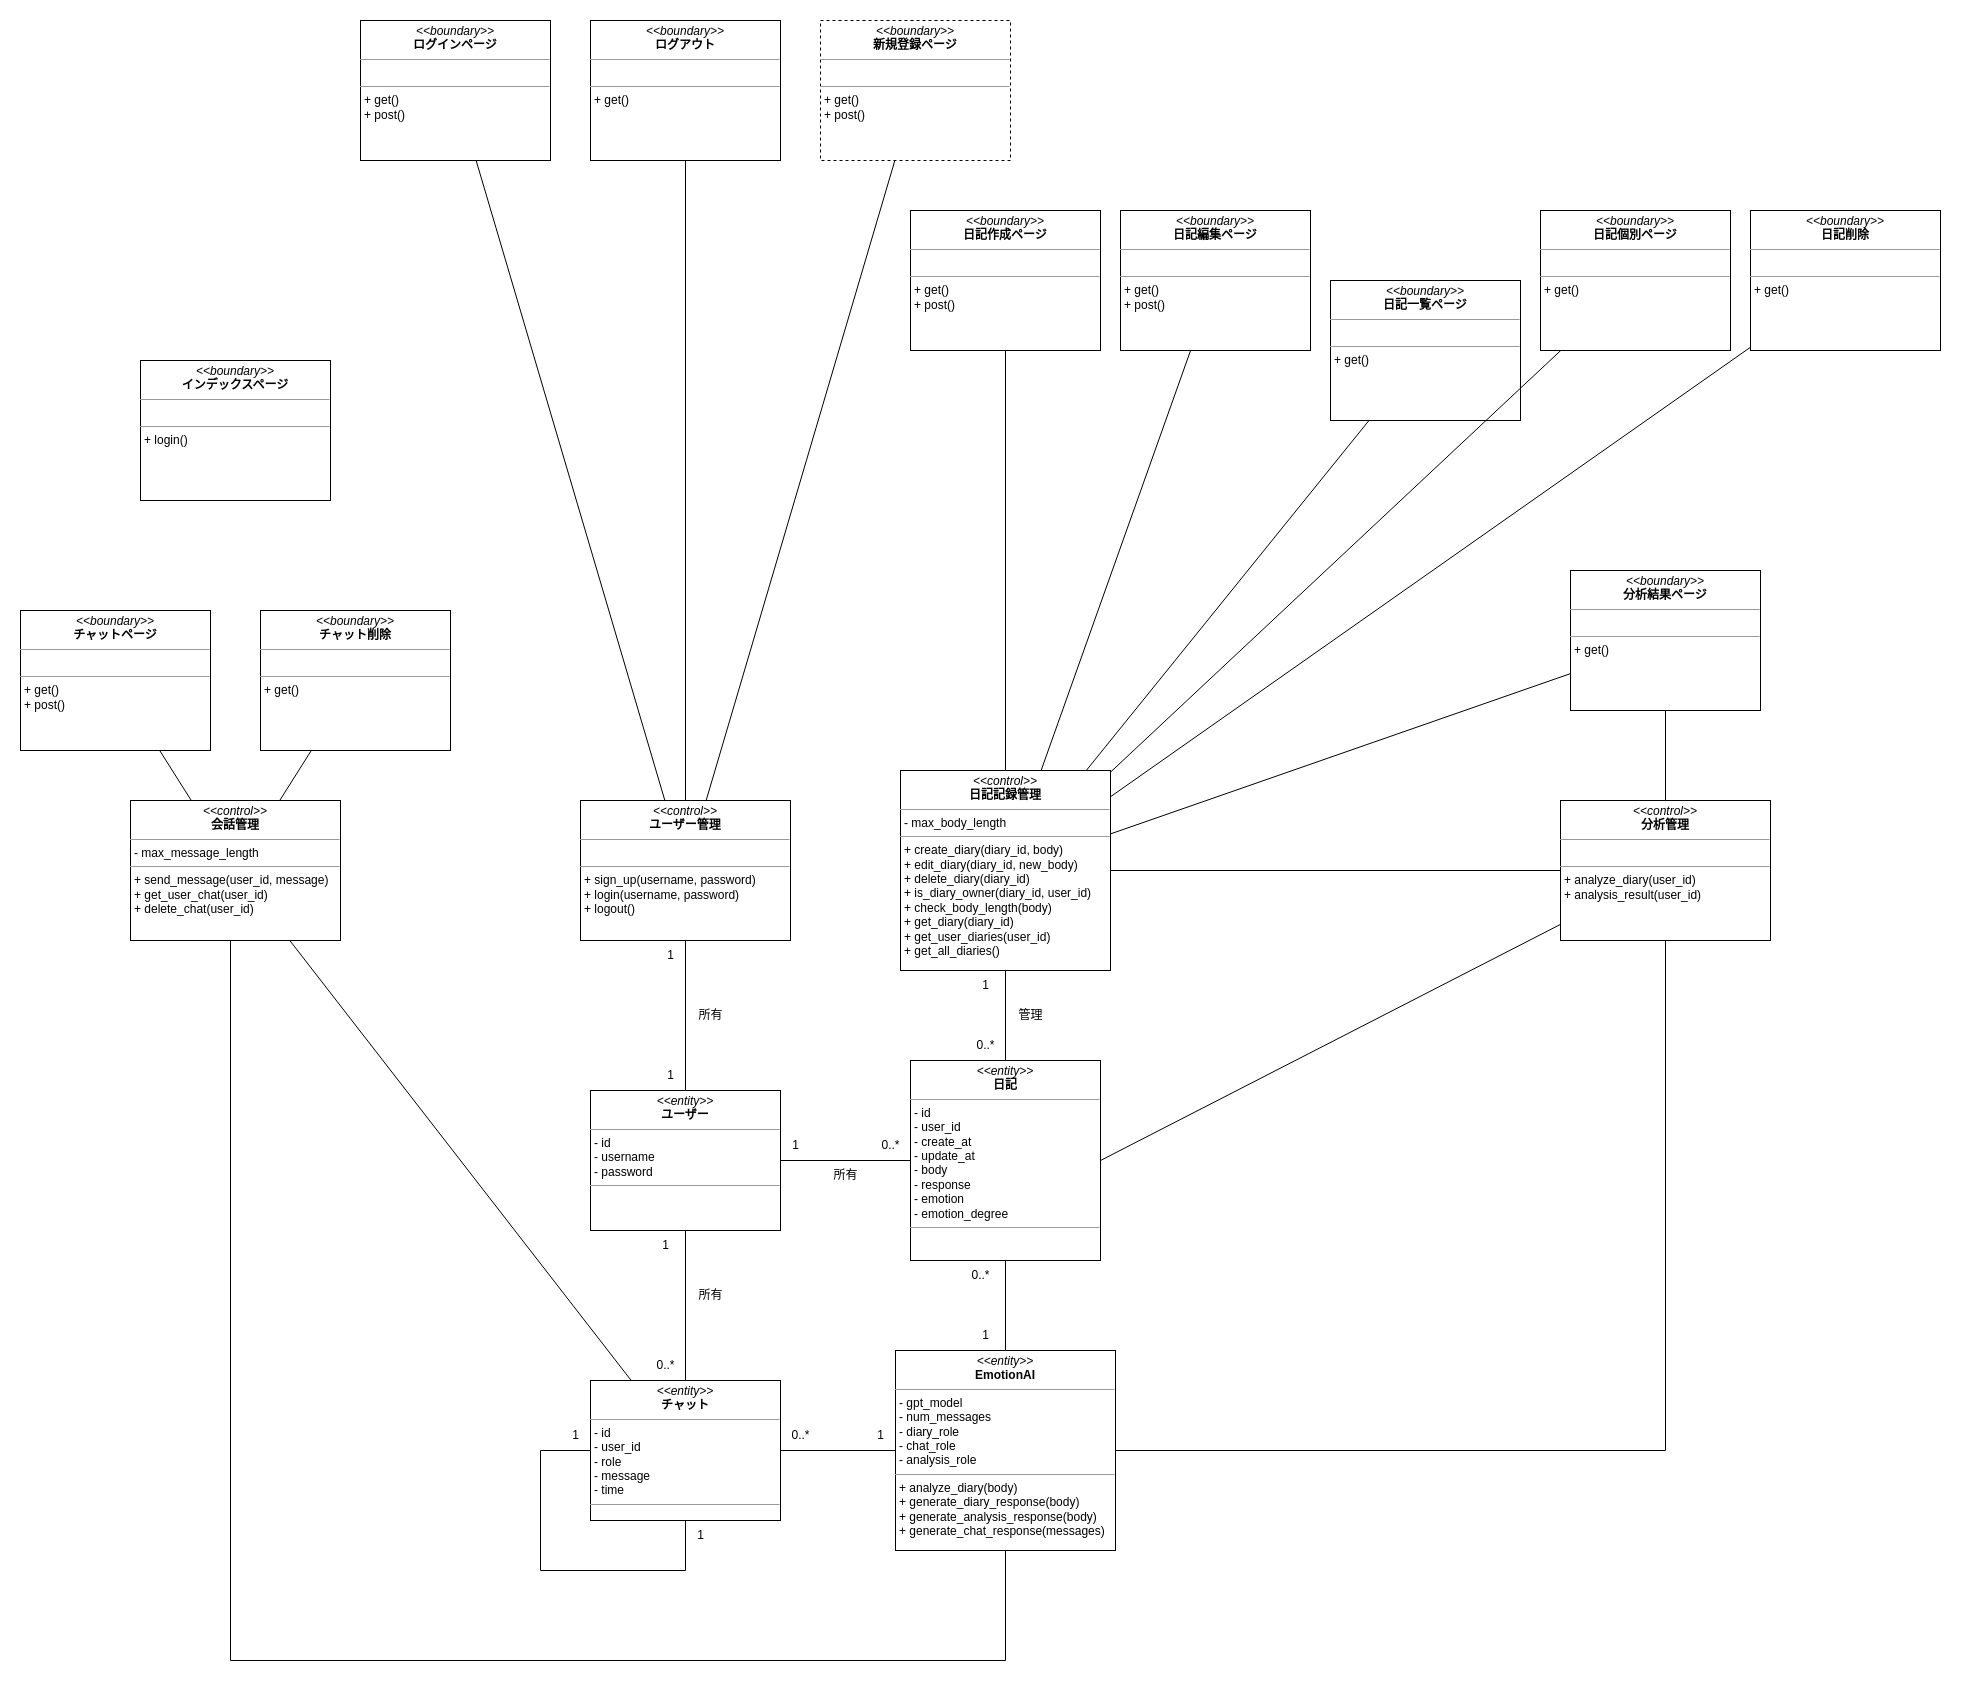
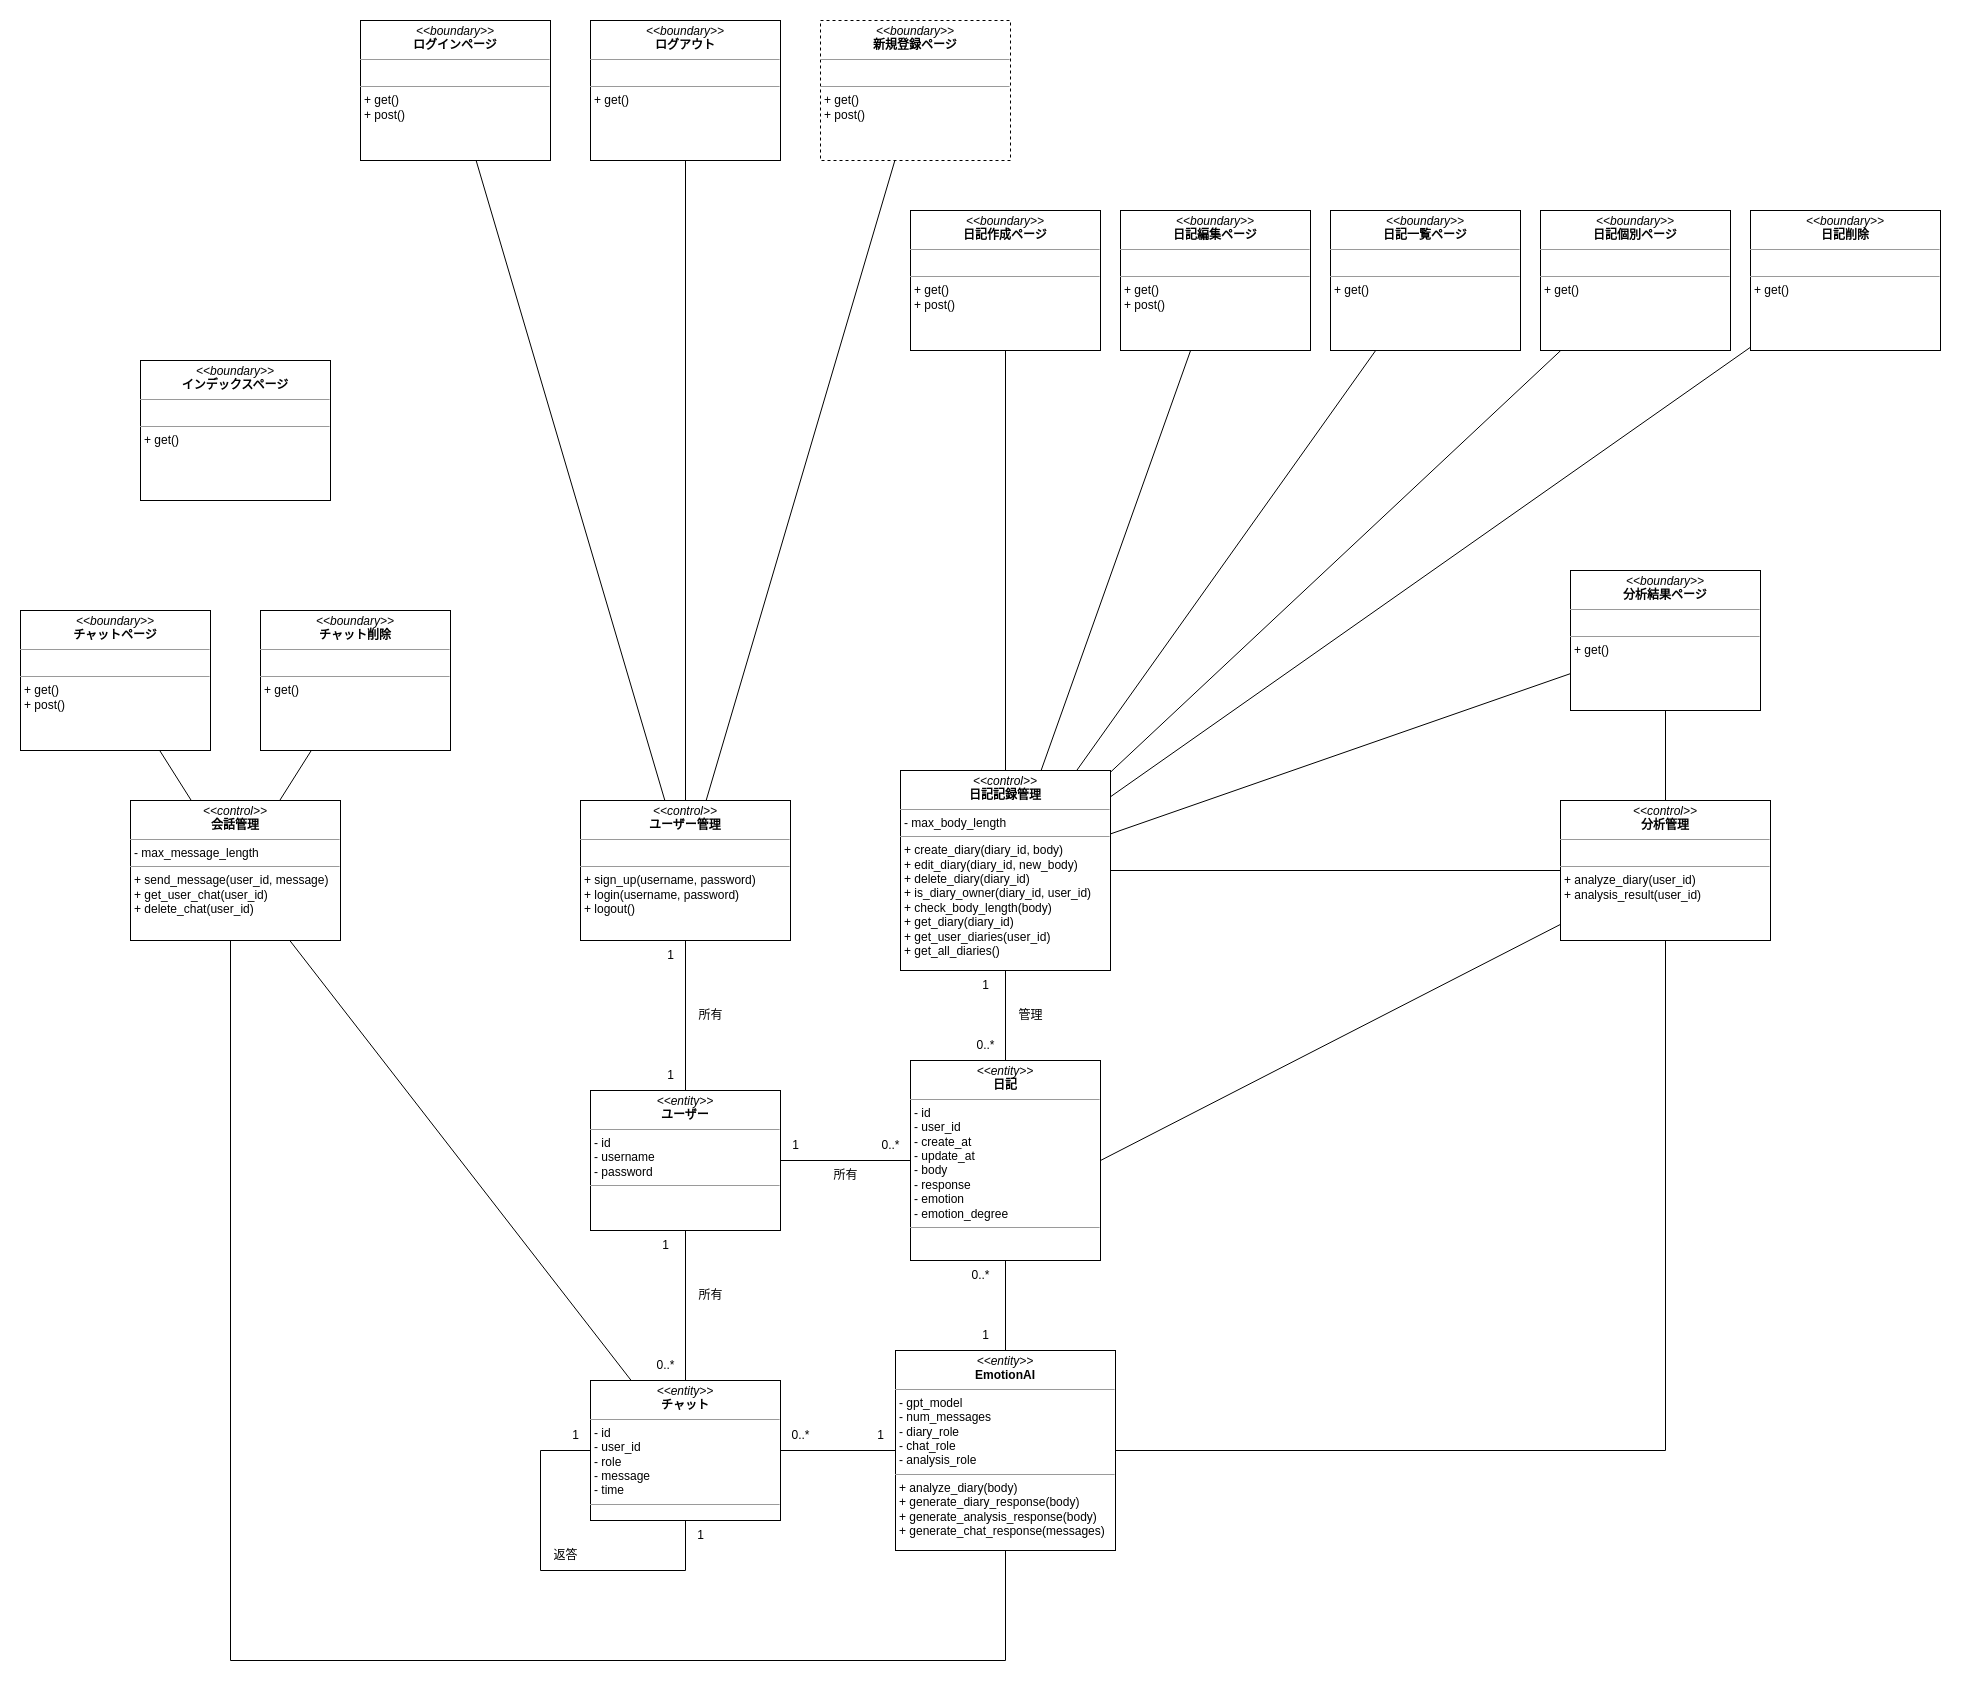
- <mxCell id="31" value="&lt;p style=&quot;margin:0px;margin-top:4px;text-align:center;&quot;&gt;&lt;i&gt;&amp;lt;&amp;lt;boundary&amp;gt;&amp;gt;&lt;/i&gt;&lt;br&gt;&lt;b&gt;日記一覧ページ&lt;/b&gt;&lt;/p&gt;&lt;hr size=&quot;1&quot;&gt;&lt;p style=&quot;margin:0px;margin-left:4px;&quot;&gt;&lt;br&gt;&lt;/p&gt;&lt;hr size=&quot;1&quot;&gt;&lt;p style=&quot;border-color: var(--border-color); margin: 0px 0px 0px 4px;&quot;&gt;+ get()&lt;/p&gt;" style="verticalAlign=top;align=left;overflow=fill;fontSize=12;fontFamily=Helvetica;html=1;" parent="1" vertex="1"><mxGeometry x="1330" y="280" width="190" height="140" as="geometry" /></mxCell>
+ <mxCell id="31" value="&lt;p style=&quot;margin:0px;margin-top:4px;text-align:center;&quot;&gt;&lt;i&gt;&amp;lt;&amp;lt;boundary&amp;gt;&amp;gt;&lt;/i&gt;&lt;br&gt;&lt;b&gt;日記一覧ページ&lt;/b&gt;&lt;/p&gt;&lt;hr size=&quot;1&quot;&gt;&lt;p style=&quot;margin:0px;margin-left:4px;&quot;&gt;&lt;br&gt;&lt;/p&gt;&lt;hr size=&quot;1&quot;&gt;&lt;p style=&quot;border-color: var(--border-color); margin: 0px 0px 0px 4px;&quot;&gt;+ get()&lt;/p&gt;" style="verticalAlign=top;align=left;overflow=fill;fontSize=12;fontFamily=Helvetica;html=1;" parent="1" vertex="1"><mxGeometry x="1330" y="210" width="190" height="140" as="geometry" /></mxCell>
- <mxCell id="25" value="&lt;p style=&quot;margin:0px;margin-top:4px;text-align:center;&quot;&gt;&lt;i&gt;&amp;lt;&amp;lt;boundary&amp;gt;&amp;gt;&lt;/i&gt;&lt;br&gt;&lt;b&gt;インデックスページ&lt;/b&gt;&lt;/p&gt;&lt;hr size=&quot;1&quot;&gt;&lt;p style=&quot;margin:0px;margin-left:4px;&quot;&gt;&lt;br&gt;&lt;/p&gt;&lt;hr size=&quot;1&quot;&gt;&lt;p style=&quot;border-color: var(--border-color); margin: 0px 0px 0px 4px;&quot;&gt;+ login()&lt;/p&gt;" style="verticalAlign=top;align=left;overflow=fill;fontSize=12;fontFamily=Helvetica;html=1;" parent="1" vertex="1"><mxGeometry x="140" y="360" width="190" height="140" as="geometry" /></mxCell>
+ <mxCell id="25" value="&lt;p style=&quot;margin:0px;margin-top:4px;text-align:center;&quot;&gt;&lt;i&gt;&amp;lt;&amp;lt;boundary&amp;gt;&amp;gt;&lt;/i&gt;&lt;br&gt;&lt;b&gt;インデックスページ&lt;/b&gt;&lt;/p&gt;&lt;hr size=&quot;1&quot;&gt;&lt;p style=&quot;margin:0px;margin-left:4px;&quot;&gt;&lt;br&gt;&lt;/p&gt;&lt;hr size=&quot;1&quot;&gt;&lt;p style=&quot;border-color: var(--border-color); margin: 0px 0px 0px 4px;&quot;&gt;+ get()&lt;/p&gt;" style="verticalAlign=top;align=left;overflow=fill;fontSize=12;fontFamily=Helvetica;html=1;" parent="1" vertex="1"><mxGeometry x="140" y="360" width="190" height="140" as="geometry" /></mxCell>
+ <mxCell id="55" value="返答" style="text;html=1;align=center;verticalAlign=middle;resizable=0;points=[];autosize=1;strokeColor=none;fillColor=none;" parent="1" vertex="1"><mxGeometry x="540" y="1540" width="50" height="30" as="geometry" /></mxCell>
